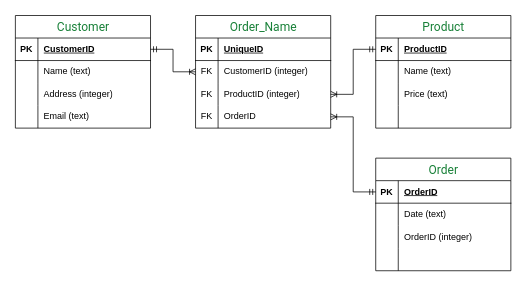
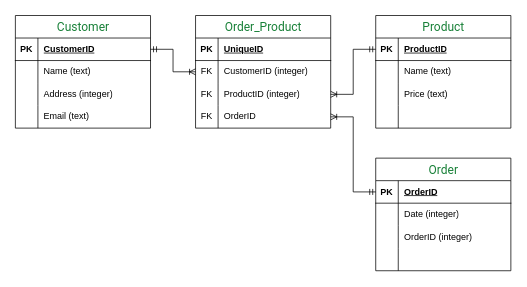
- <mxCell id="15" value="&lt;span style=&quot;white-space-collapse: preserve; background-color: transparent; box-sizing: border-box; margin: 0px; padding: 0px; font-family: Roboto, sans-serif; font-size: 12pt; font-weight: 400; text-align: left;&quot;&gt;&lt;span style=&quot;box-sizing: border-box; margin: 0px; padding: 0px; font-variant-numeric: normal; font-variant-east-asian: normal; font-variant-alternates: normal; font-variant-position: normal; font-variant-emoji: normal; vertical-align: baseline; text-wrap-mode: wrap;&quot;&gt;&lt;span style=&quot;text-wrap-mode: nowrap; background-color: transparent; box-sizing: border-box; margin: 0px; padding: 0px; font-size: 12pt; color: rgb(24, 128, 56);&quot;&gt;&lt;span style=&quot;box-sizing: border-box; margin: 0px; padding: 0px; font-variant-numeric: normal; font-variant-east-asian: normal; font-variant-alternates: normal; font-variant-position: normal; font-variant-emoji: normal; vertical-align: baseline; text-wrap-mode: wrap;&quot;&gt;Order_Name&lt;/span&gt;&lt;/span&gt;&lt;span style=&quot;text-wrap-mode: nowrap; background-color: transparent; box-sizing: border-box; margin: 0px; padding: 0px; font-size: 12pt;&quot;&gt;&lt;span style=&quot;box-sizing: border-box; margin: 0px; padding: 0px; font-variant-numeric: normal; font-variant-east-asian: normal; font-variant-alternates: normal; font-variant-position: normal; font-variant-emoji: normal; vertical-align: baseline; text-wrap-mode: wrap;&quot;&gt; &lt;/span&gt;&lt;/span&gt; &lt;/span&gt;&lt;/span&gt;" style="shape=table;startSize=30;container=1;collapsible=1;childLayout=tableLayout;fixedRows=1;rowLines=0;fontStyle=1;align=center;resizeLast=1;html=1;" parent="1" vertex="1"><mxGeometry x="260" y="20" width="180" height="150" as="geometry" /></mxCell>
+ <mxCell id="15" value="&lt;span style=&quot;white-space-collapse: preserve; background-color: transparent; box-sizing: border-box; margin: 0px; padding: 0px; font-family: Roboto, sans-serif; font-size: 12pt; font-weight: 400; text-align: left;&quot;&gt;&lt;span style=&quot;box-sizing: border-box; margin: 0px; padding: 0px; font-variant-numeric: normal; font-variant-east-asian: normal; font-variant-alternates: normal; font-variant-position: normal; font-variant-emoji: normal; vertical-align: baseline; text-wrap-mode: wrap;&quot;&gt;&lt;span style=&quot;text-wrap-mode: nowrap; background-color: transparent; box-sizing: border-box; margin: 0px; padding: 0px; font-size: 12pt; color: rgb(24, 128, 56);&quot;&gt;&lt;span style=&quot;box-sizing: border-box; margin: 0px; padding: 0px; font-variant-numeric: normal; font-variant-east-asian: normal; font-variant-alternates: normal; font-variant-position: normal; font-variant-emoji: normal; vertical-align: baseline; text-wrap-mode: wrap;&quot;&gt;Order_Product&lt;/span&gt;&lt;/span&gt;&lt;span style=&quot;text-wrap-mode: nowrap; background-color: transparent; box-sizing: border-box; margin: 0px; padding: 0px; font-size: 12pt;&quot;&gt;&lt;span style=&quot;box-sizing: border-box; margin: 0px; padding: 0px; font-variant-numeric: normal; font-variant-east-asian: normal; font-variant-alternates: normal; font-variant-position: normal; font-variant-emoji: normal; vertical-align: baseline; text-wrap-mode: wrap;&quot;&gt; &lt;/span&gt;&lt;/span&gt; &lt;/span&gt;&lt;/span&gt;" style="shape=table;startSize=30;container=1;collapsible=1;childLayout=tableLayout;fixedRows=1;rowLines=0;fontStyle=1;align=center;resizeLast=1;html=1;" parent="1" vertex="1"><mxGeometry x="260" y="20" width="180" height="150" as="geometry" /></mxCell>
- <mxCell id="47" value="Date (text)" style="shape=partialRectangle;connectable=0;fillColor=none;top=0;left=0;bottom=0;right=0;align=left;spacingLeft=6;overflow=hidden;whiteSpace=wrap;html=1;" parent="45" vertex="1"><mxGeometry x="30" width="150" height="30" as="geometry"><mxRectangle width="150" height="30" as="alternateBounds" /></mxGeometry></mxCell>
+ <mxCell id="47" value="Date (integer)" style="shape=partialRectangle;connectable=0;fillColor=none;top=0;left=0;bottom=0;right=0;align=left;spacingLeft=6;overflow=hidden;whiteSpace=wrap;html=1;" parent="45" vertex="1"><mxGeometry x="30" width="150" height="30" as="geometry"><mxRectangle width="150" height="30" as="alternateBounds" /></mxGeometry></mxCell>
